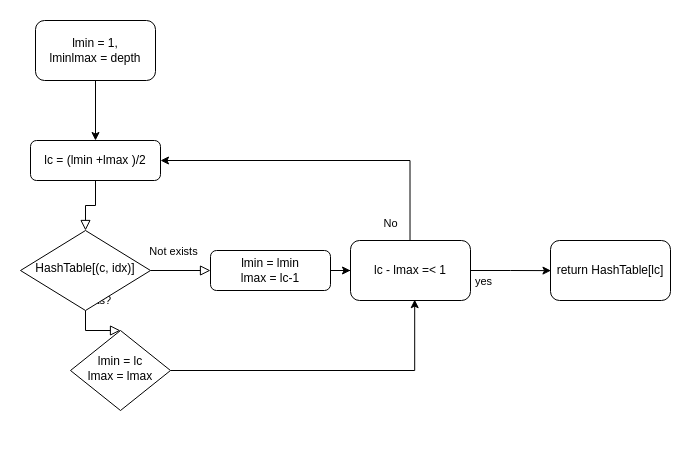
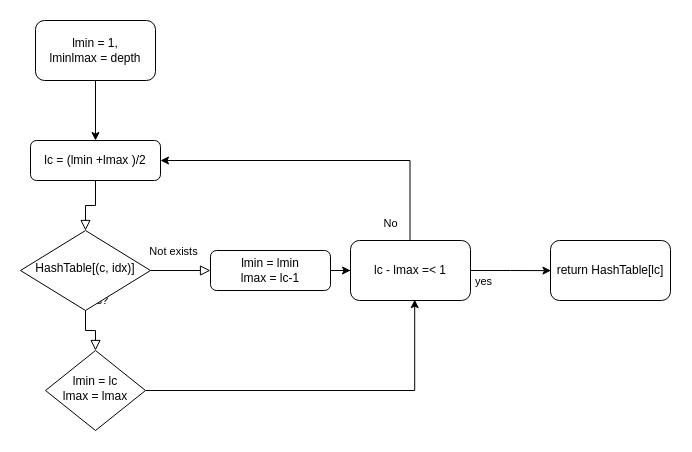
- <mxCell id="11" value="lmin = lc&lt;br&gt;lmax = lmax" style="rhombus;whiteSpace=wrap;html=1;shadow=0;fontFamily=Helvetica;fontSize=12;align=center;strokeWidth=1;spacing=6;spacingTop=-4;" parent="1" vertex="1"><mxGeometry x="70" y="330" width="100" height="80" as="geometry" /></mxCell>
+ <mxCell id="11" value="lmin = lc&lt;br&gt;lmax = lmax" style="rhombus;whiteSpace=wrap;html=1;shadow=0;fontFamily=Helvetica;fontSize=12;align=center;strokeWidth=1;spacing=6;spacingTop=-4;" parent="1" vertex="1"><mxGeometry x="45" y="350" width="100" height="80" as="geometry" /></mxCell>
